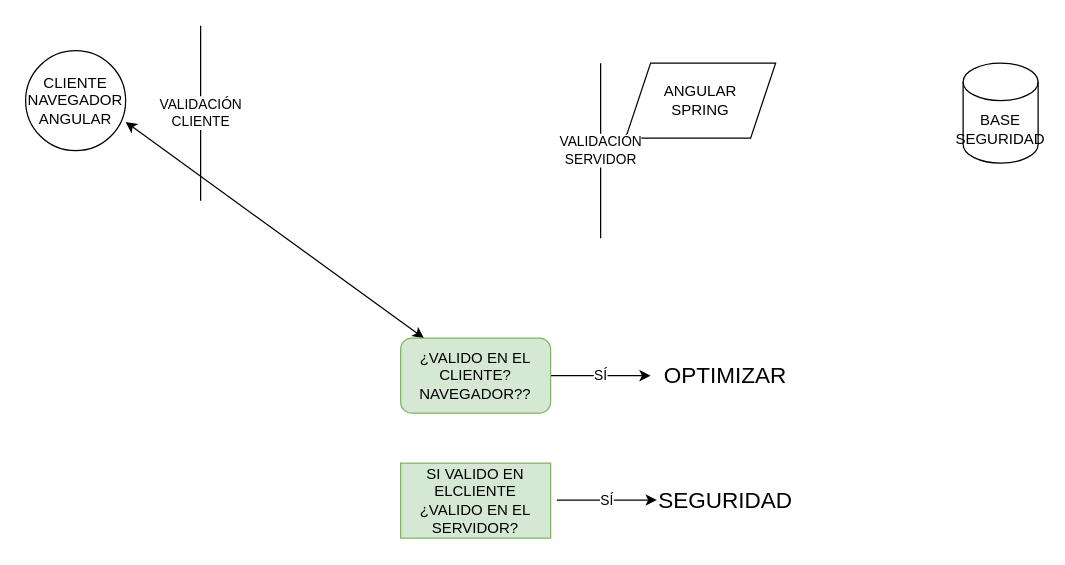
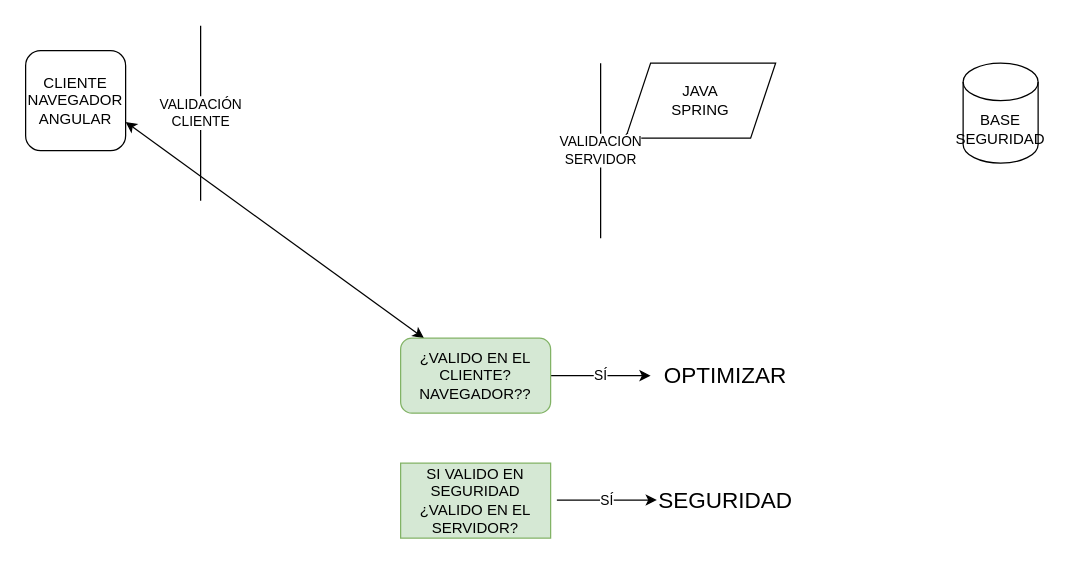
- <mxCell id="2" value="CLIENTE&lt;br&gt;NAVEGADOR&lt;br&gt;ANGULAR" style="ellipse;whiteSpace=wrap;html=1;aspect=fixed;" vertex="1" parent="1"><mxGeometry x="20" y="40" width="80" height="80" as="geometry" /></mxCell>
+ <mxCell id="2" value="CLIENTE&lt;br&gt;NAVEGADOR&lt;br&gt;ANGULAR" style="whiteSpace=wrap;html=1;aspect=fixed;rounded=1;" vertex="1" parent="1"><mxGeometry x="20" y="40" width="80" height="80" as="geometry" /></mxCell>
- <mxCell id="3" value="ANGULAR&lt;br&gt;SPRING" style="shape=parallelogram;perimeter=parallelogramPerimeter;whiteSpace=wrap;html=1;fixedSize=1;" vertex="1" parent="1"><mxGeometry x="500" y="50" width="120" height="60" as="geometry" /></mxCell>
+ <mxCell id="3" value="JAVA&lt;br&gt;SPRING" style="shape=parallelogram;perimeter=parallelogramPerimeter;whiteSpace=wrap;html=1;fixedSize=1;" vertex="1" parent="1"><mxGeometry x="500" y="50" width="120" height="60" as="geometry" /></mxCell>
- <mxCell id="11" value="SI VALIDO EN ELCLIENTE&lt;br&gt;¿VALIDO EN EL SERVIDOR?" style="rounded=0;whiteSpace=wrap;html=1;fillColor=#d5e8d4;strokeColor=#82b366;" vertex="1" parent="1"><mxGeometry x="320" y="370" width="120" height="60" as="geometry" /></mxCell>
+ <mxCell id="11" value="SI VALIDO EN SEGURIDAD&lt;br&gt;¿VALIDO EN EL SERVIDOR?" style="rounded=0;whiteSpace=wrap;html=1;fillColor=#d5e8d4;strokeColor=#82b366;" vertex="1" parent="1"><mxGeometry x="320" y="370" width="120" height="60" as="geometry" /></mxCell>
